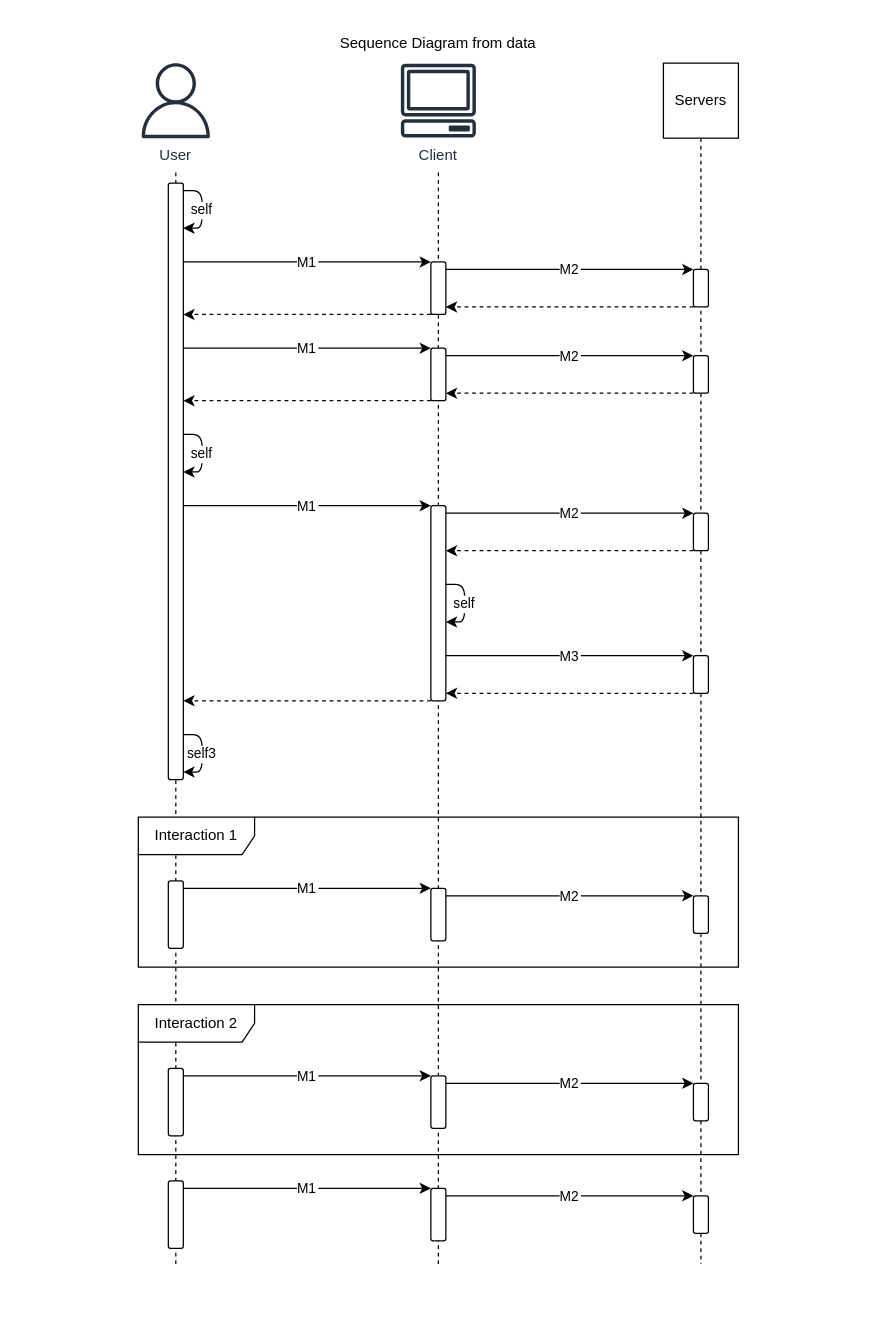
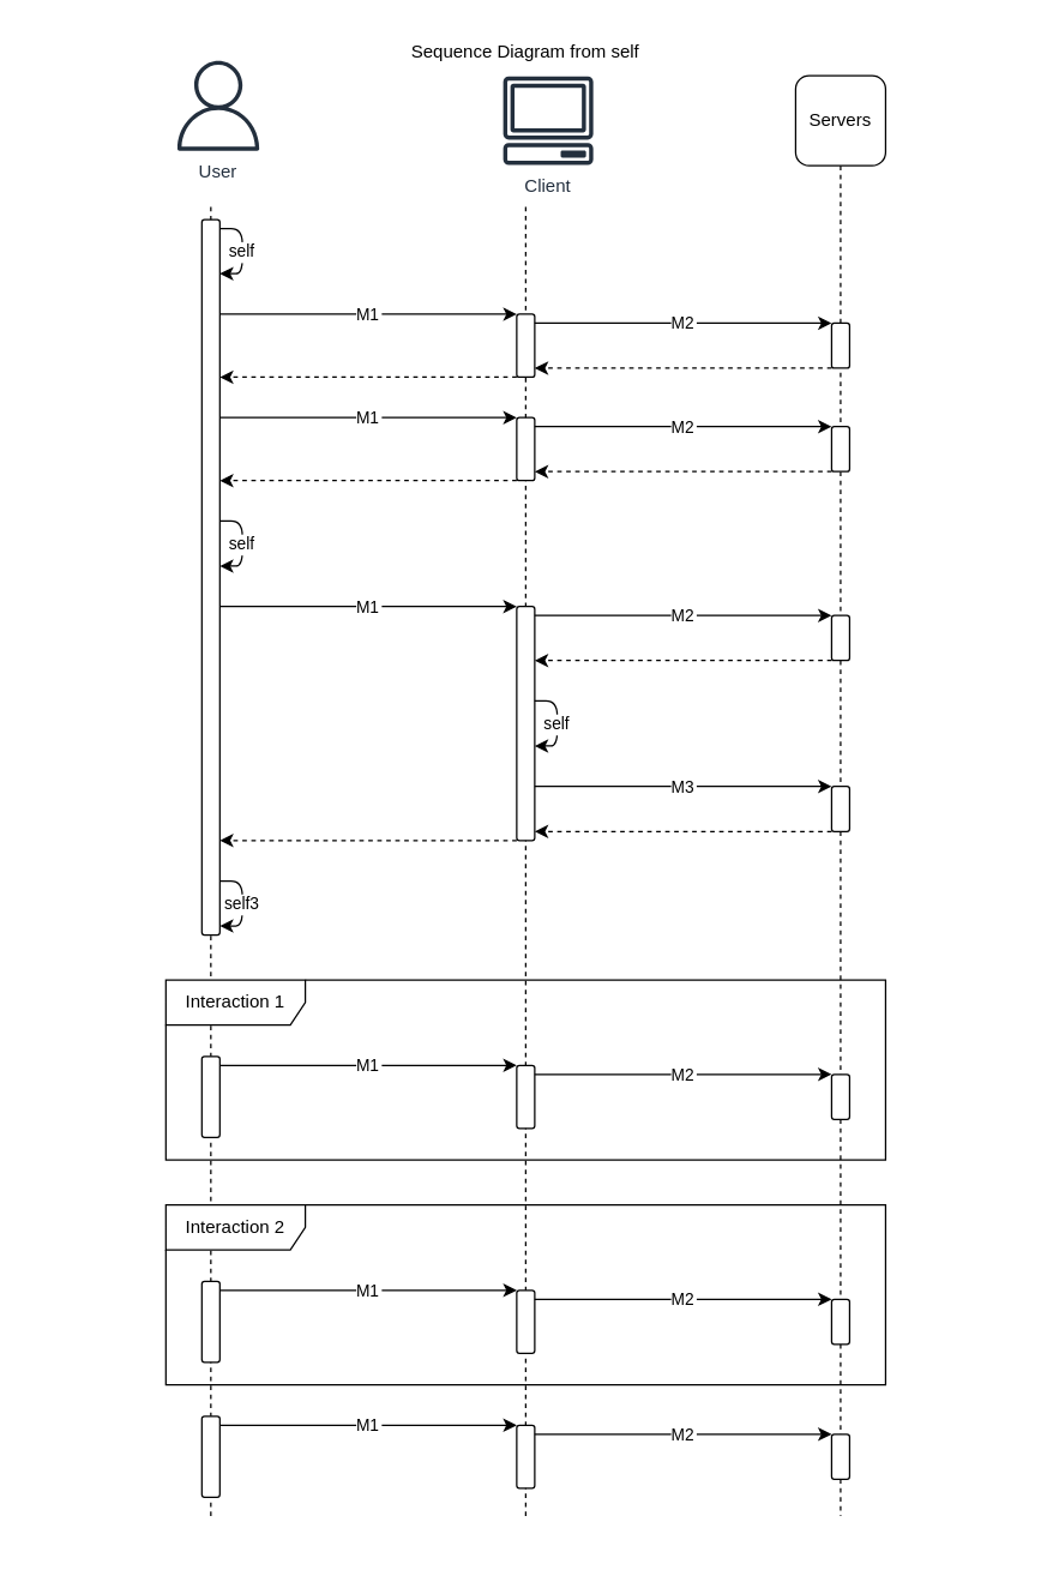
- <mxCell style="verticalAlign=top;aspect=fixed;align=center;spacingLeft=5;spacingRight=5;spacingBottom=5;strokeColor=none;" id="2" parent="1" value="Sequence Diagram from data" vertex="1"><mxGeometry as="geometry" width="660" height="1020.5" x="20" y="20" /></mxCell>
+ <mxCell style="verticalAlign=top;aspect=fixed;align=center;spacingLeft=5;spacingRight=5;spacingBottom=5;strokeColor=none;" id="2" parent="1" value="Sequence Diagram from self" vertex="1"><mxGeometry as="geometry" width="660" height="1020.5" x="20" y="20" /></mxCell>
- <mxCell style="rounded=1;whiteSpace=wrap;verticalAlign=top;align=center;sketch=0;outlineConnect=0;fontColor=#232F3E;gradientColor=none;fillColor=#232F3D;strokeColor=none;dashed=0;verticalLabelPosition=bottom;html=1;fontSize=12;fontStyle=0;aspect=fixed;pointerEvents=1;shape=mxgraph.aws4.user;" id="5" parent="4" value="User" vertex="1"><mxGeometry width="60" height="60" as="geometry" x="75" y="15" /></mxCell>
+ <mxCell style="rounded=1;whiteSpace=wrap;verticalAlign=top;align=center;sketch=0;outlineConnect=0;fontColor=#232F3E;gradientColor=none;fillColor=#232F3D;strokeColor=none;dashed=0;verticalLabelPosition=bottom;html=1;fontSize=12;fontStyle=0;aspect=fixed;pointerEvents=1;shape=mxgraph.aws4.user;" id="5" parent="4" value="User" vertex="1"><mxGeometry x="80" y="5" width="60" height="60" as="geometry" /></mxCell>
- <mxCell style="rounded=1;whiteSpace=wrap;verticalAlign=top;align=center;sketch=0;outlineConnect=0;fontColor=#232F3E;gradientColor=none;fillColor=#232F3D;strokeColor=none;dashed=0;verticalLabelPosition=bottom;html=1;fontSize=12;fontStyle=0;aspect=fixed;pointerEvents=1;shape=mxgraph.aws4.client;" id="16" parent="15" value="Client" vertex="1"><mxGeometry width="60" height="60" as="geometry" x="75" y="15" /></mxCell>
+ <mxCell style="rounded=1;whiteSpace=wrap;verticalAlign=top;align=center;sketch=0;outlineConnect=0;fontColor=#232F3E;gradientColor=none;fillColor=#232F3D;strokeColor=none;dashed=0;verticalLabelPosition=bottom;html=1;fontSize=12;fontStyle=0;aspect=fixed;pointerEvents=1;shape=mxgraph.aws4.client;" id="16" parent="15" value="Client" vertex="1"><mxGeometry x="90" y="15" width="60" height="60" as="geometry" /></mxCell>
- <mxCell style="whiteSpace=wrap;verticalAlign=middle;align=center;rounded=0;" id="27" parent="26" value="Servers" vertex="1"><mxGeometry width="60" height="60" as="geometry" x="75" y="15" /></mxCell>
+ <mxCell style="rounded=1;whiteSpace=wrap;verticalAlign=middle;align=center;" id="27" parent="26" value="Servers" vertex="1"><mxGeometry width="60" height="60" as="geometry" x="75" y="15" /></mxCell>
